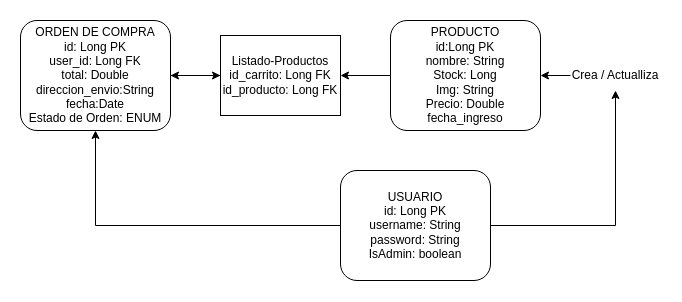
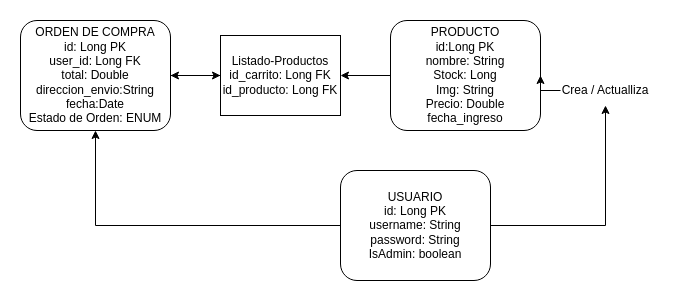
- <mxCell id="11" value="Crea / Actualliza" style="text;html=1;align=center;verticalAlign=middle;whiteSpace=wrap;rounded=0;" parent="1" vertex="1"><mxGeometry x="570" y="60" width="90" height="30" as="geometry" /></mxCell>
+ <mxCell id="11" value="Crea / Actualliza" style="text;html=1;align=center;verticalAlign=middle;whiteSpace=wrap;rounded=0;" parent="1" vertex="1"><mxGeometry x="560" y="75" width="90" height="30" as="geometry" /></mxCell>
